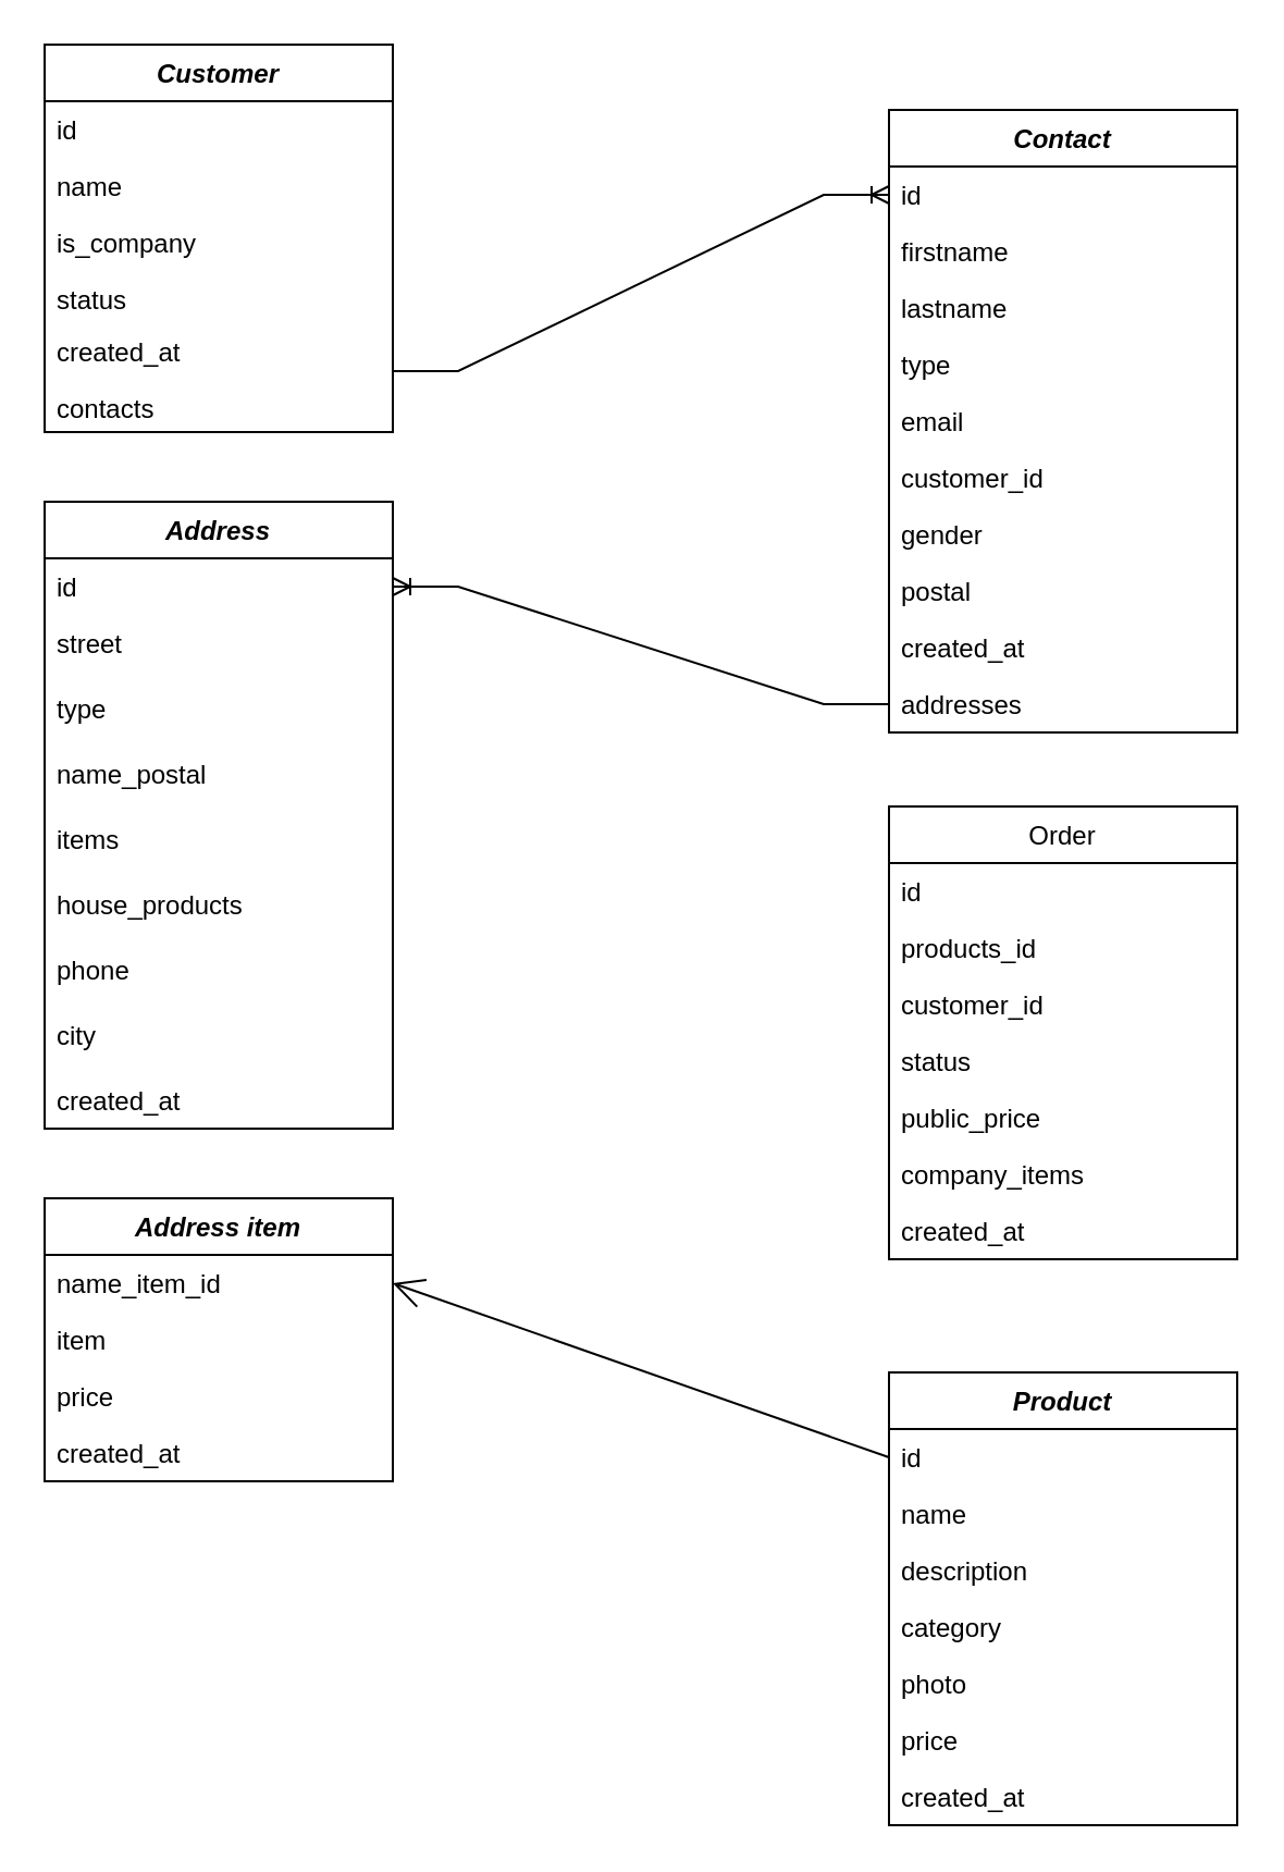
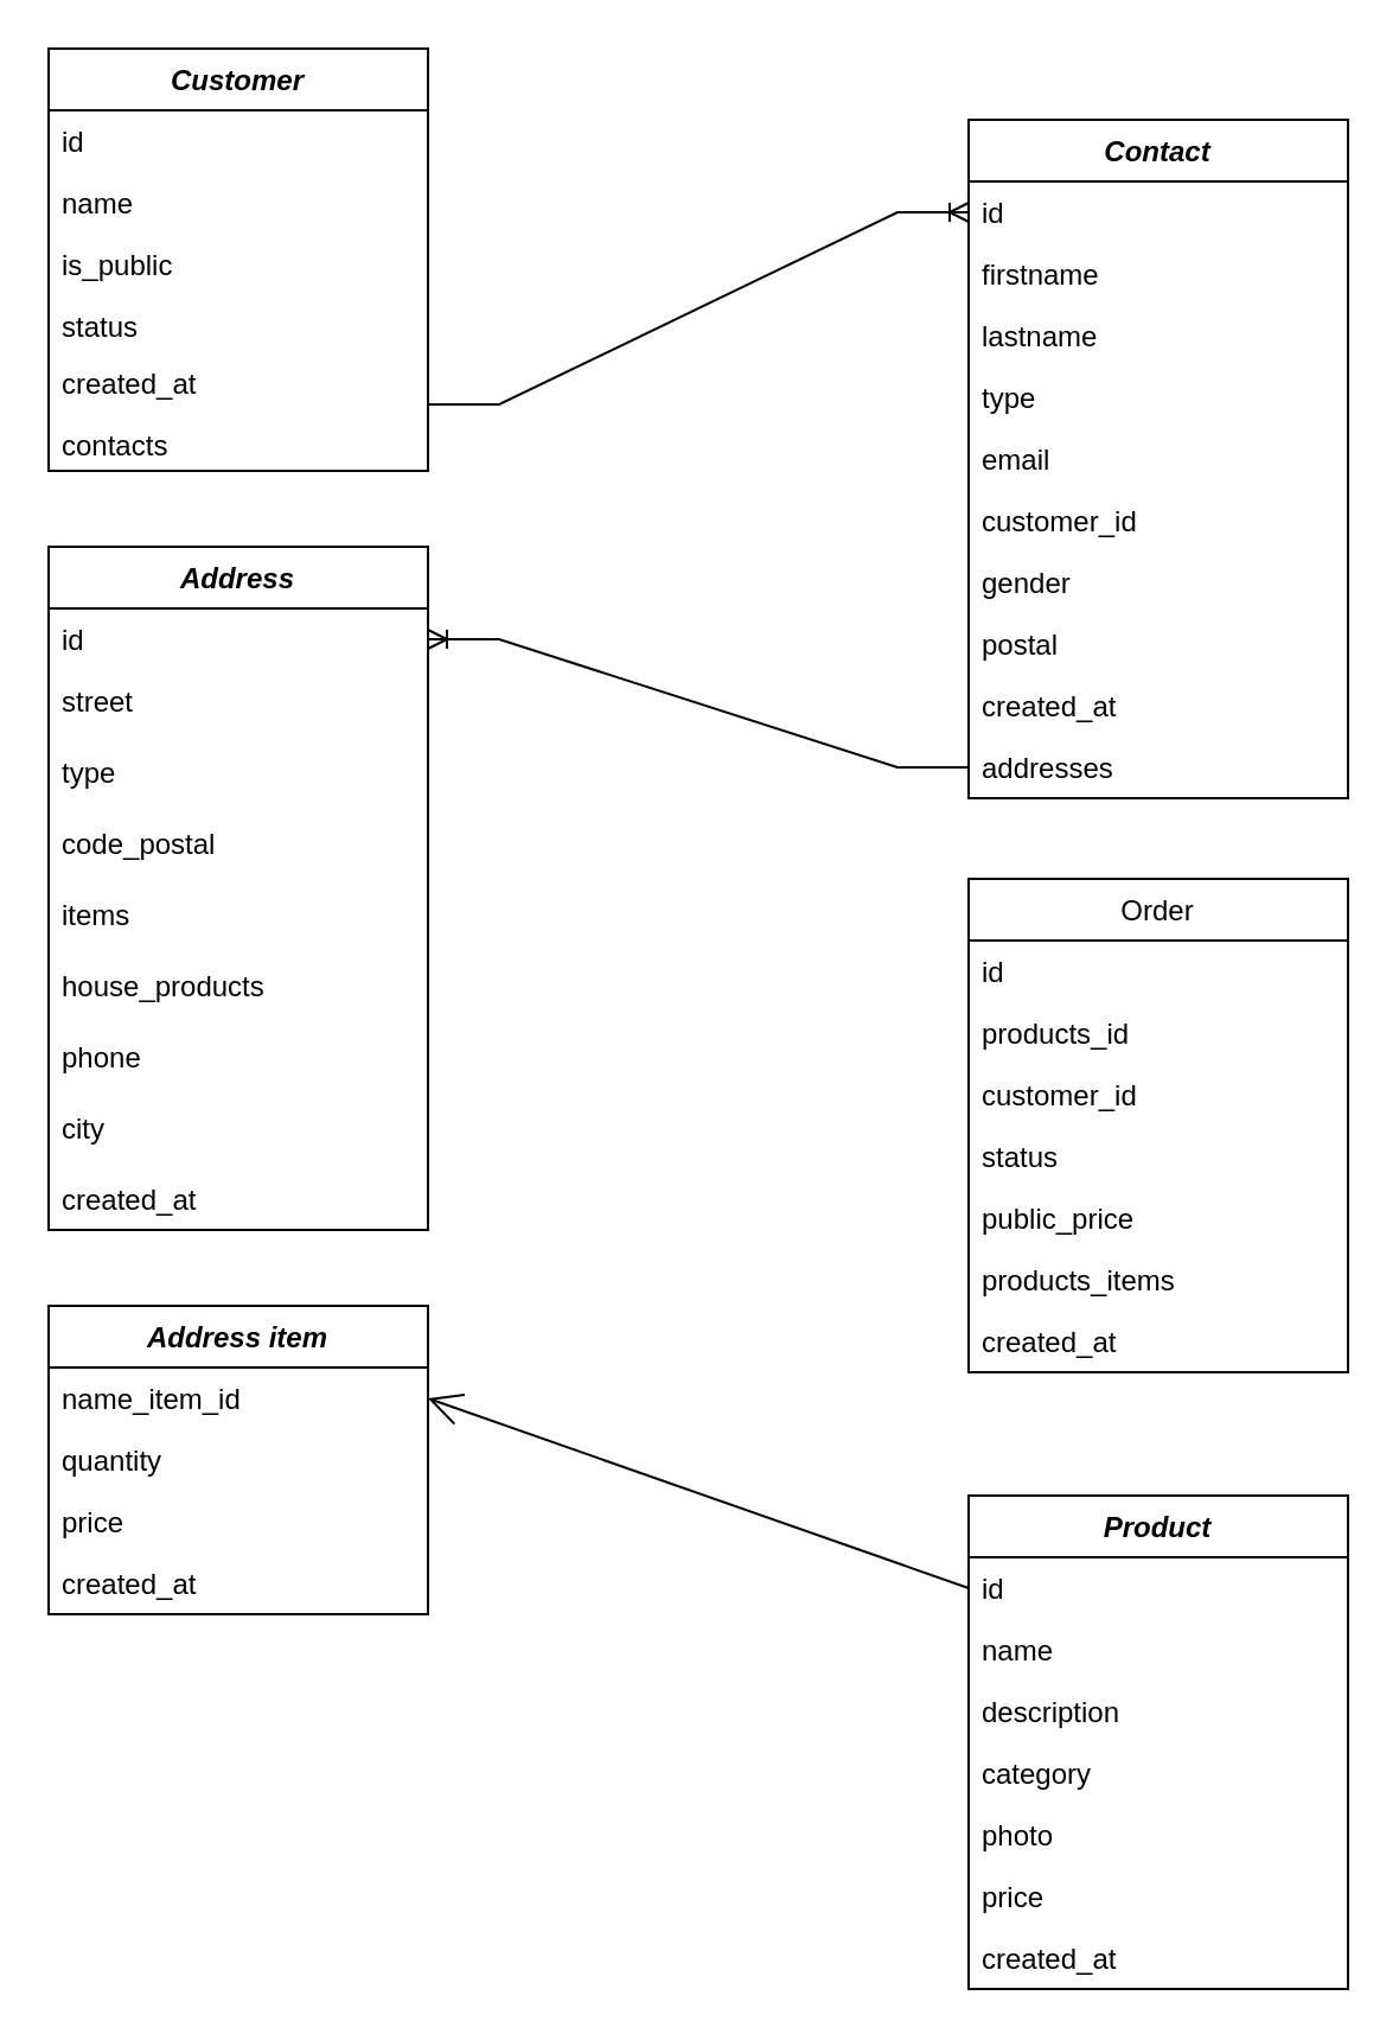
- <mxCell id="5" value="is_company" style="text;align=left;verticalAlign=top;spacingLeft=4;spacingRight=4;overflow=hidden;rotatable=0;points=[[0,0.5],[1,0.5]];portConstraint=eastwest;rounded=0;shadow=0;html=0;" parent="2" vertex="1"><mxGeometry y="78" width="160" height="26" as="geometry" /></mxCell>
+ <mxCell id="5" value="is_public" style="text;align=left;verticalAlign=top;spacingLeft=4;spacingRight=4;overflow=hidden;rotatable=0;points=[[0,0.5],[1,0.5]];portConstraint=eastwest;rounded=0;shadow=0;html=0;" parent="2" vertex="1"><mxGeometry y="78" width="160" height="26" as="geometry" /></mxCell>
- <mxCell id="24" value="name_postal" style="text;strokeColor=none;fillColor=none;align=left;verticalAlign=top;spacingLeft=4;spacingRight=4;overflow=hidden;rotatable=0;points=[[0,0.5],[1,0.5]];portConstraint=eastwest;" parent="20" vertex="1"><mxGeometry y="112" width="160" height="30" as="geometry" /></mxCell>
+ <mxCell id="24" value="code_postal" style="text;strokeColor=none;fillColor=none;align=left;verticalAlign=top;spacingLeft=4;spacingRight=4;overflow=hidden;rotatable=0;points=[[0,0.5],[1,0.5]];portConstraint=eastwest;" parent="20" vertex="1"><mxGeometry y="112" width="160" height="30" as="geometry" /></mxCell>
- <mxCell id="46" value="company_items" style="text;strokeColor=none;fillColor=none;align=left;verticalAlign=top;spacingLeft=4;spacingRight=4;overflow=hidden;rotatable=0;points=[[0,0.5],[1,0.5]];portConstraint=eastwest;" vertex="1" parent="40"><mxGeometry y="156" width="160" height="26" as="geometry" /></mxCell>
+ <mxCell id="46" value="products_items" style="text;strokeColor=none;fillColor=none;align=left;verticalAlign=top;spacingLeft=4;spacingRight=4;overflow=hidden;rotatable=0;points=[[0,0.5],[1,0.5]];portConstraint=eastwest;" vertex="1" parent="40"><mxGeometry y="156" width="160" height="26" as="geometry" /></mxCell>
- <mxCell id="50" value="item" style="text;strokeColor=none;fillColor=none;align=left;verticalAlign=top;spacingLeft=4;spacingRight=4;overflow=hidden;rotatable=0;points=[[0,0.5],[1,0.5]];portConstraint=eastwest;" vertex="1" parent="48"><mxGeometry y="52" width="160" height="26" as="geometry" /></mxCell>
+ <mxCell id="50" value="quantity" style="text;strokeColor=none;fillColor=none;align=left;verticalAlign=top;spacingLeft=4;spacingRight=4;overflow=hidden;rotatable=0;points=[[0,0.5],[1,0.5]];portConstraint=eastwest;" vertex="1" parent="48"><mxGeometry y="52" width="160" height="26" as="geometry" /></mxCell>
